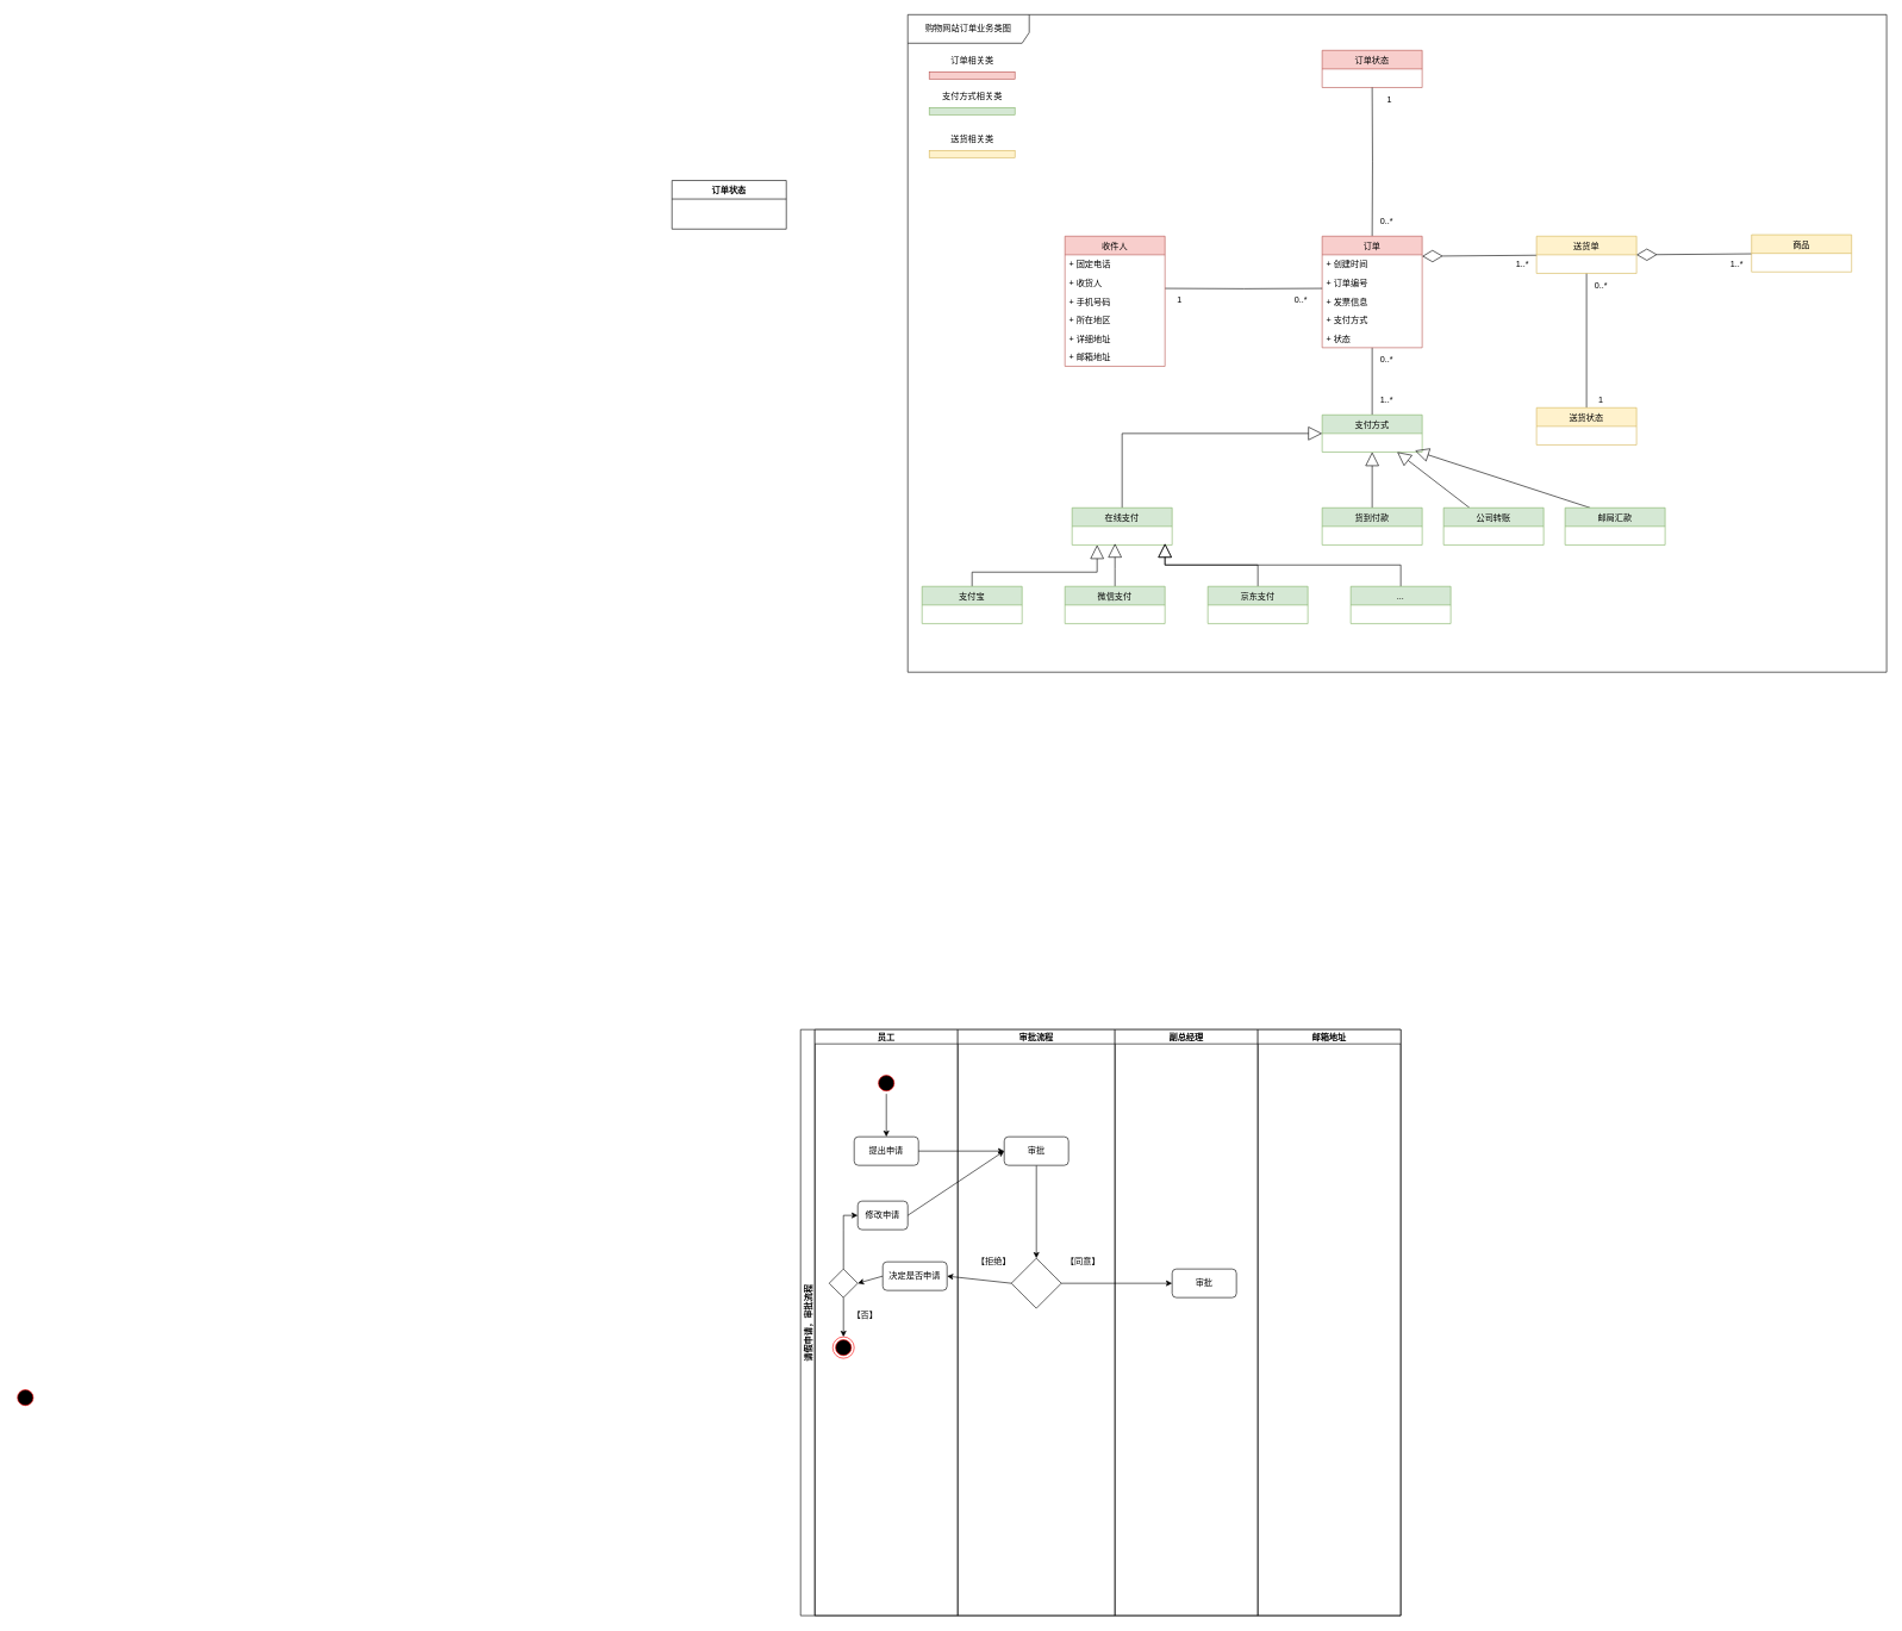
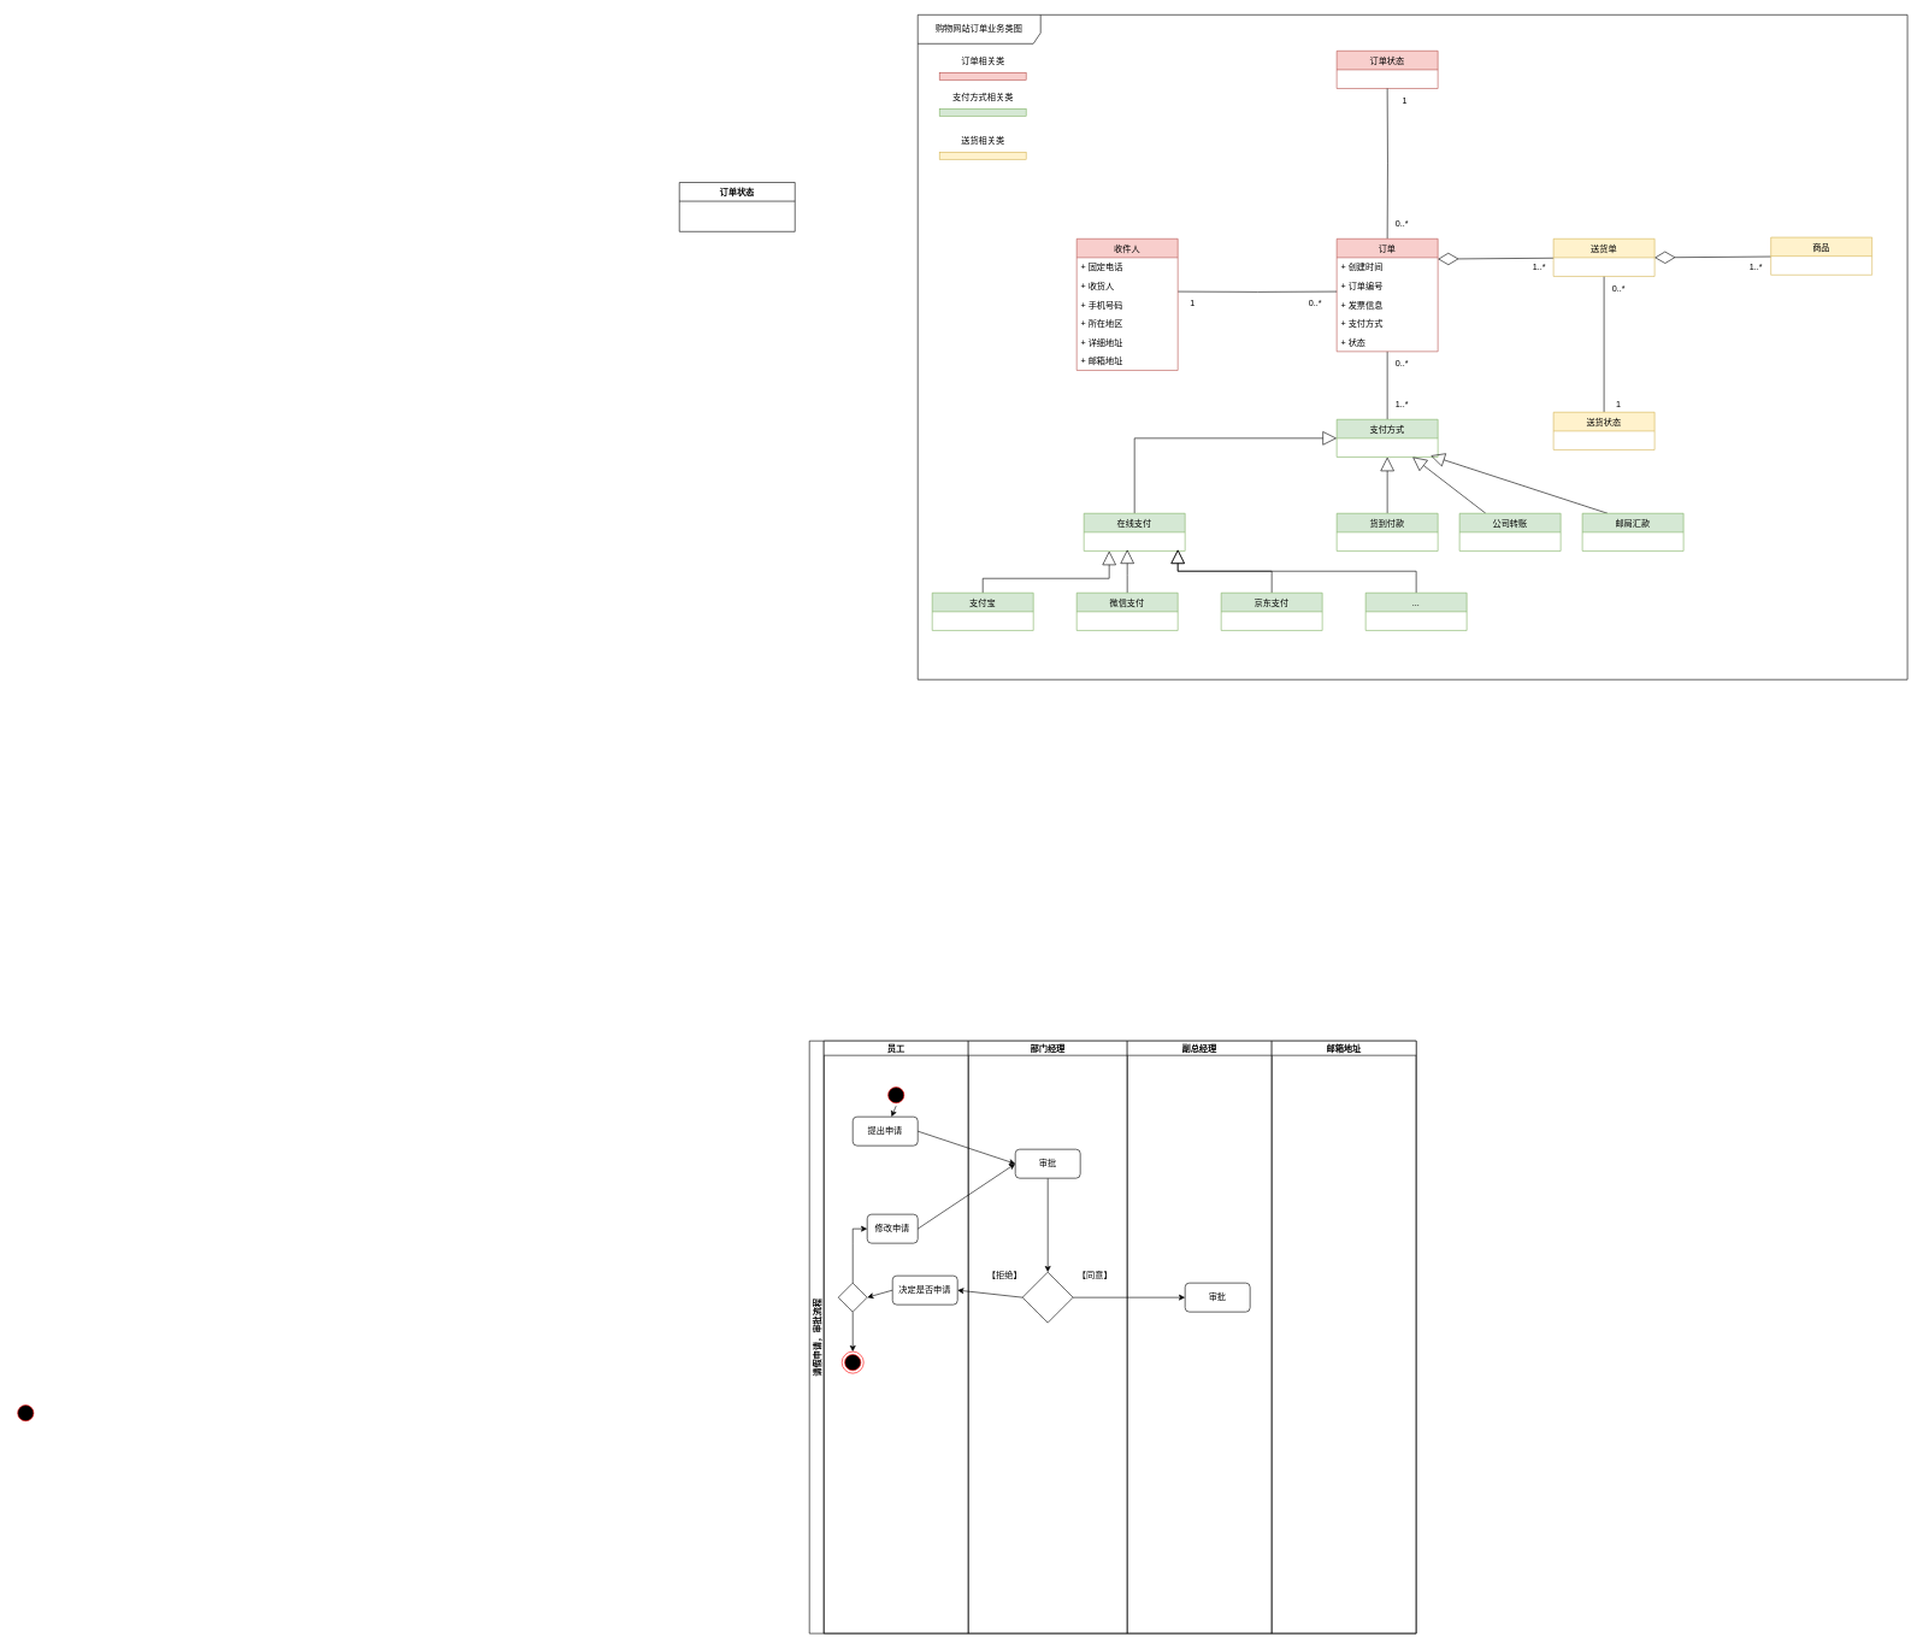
- <mxCell id="73" value="审批流程" style="swimlane;startSize=20;" vertex="1" parent="60"><mxGeometry x="220" width="220" height="820" as="geometry" /></mxCell>
+ <mxCell id="73" value="部门经理" style="swimlane;startSize=20;" vertex="1" parent="60"><mxGeometry x="220" width="220" height="820" as="geometry" /></mxCell>
- <mxCell id="64" value="提出申请" style="rounded=1;whiteSpace=wrap;html=1;" vertex="1" parent="61"><mxGeometry x="55" y="150" width="90" height="40" as="geometry" /></mxCell>
+ <mxCell id="64" value="提出申请" style="rounded=1;whiteSpace=wrap;html=1;" vertex="1" parent="61"><mxGeometry x="40" y="105" width="90" height="40" as="geometry" /></mxCell>
- <mxCell id="72" value="【否】" style="text;html=1;align=center;verticalAlign=middle;resizable=0;points=[];autosize=1;strokeColor=none;fillColor=none;" vertex="1" parent="61"><mxGeometry x="40" y="385" width="60" height="30" as="geometry" /></mxCell>
